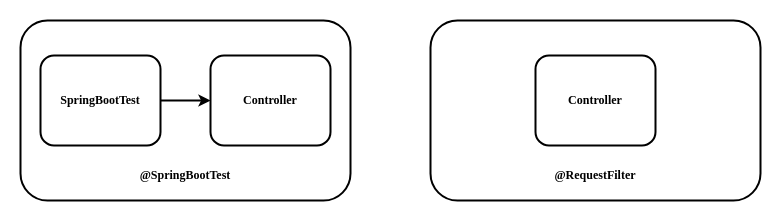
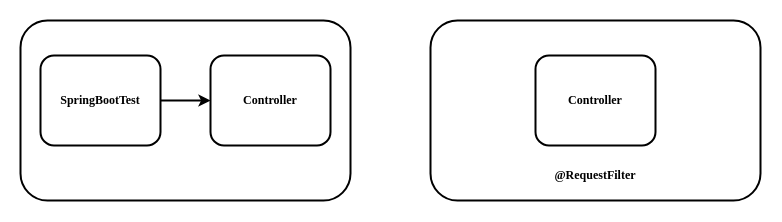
- <mxCell id="6" value="@SpringBootTest" style="text;html=1;align=center;verticalAlign=middle;whiteSpace=wrap;rounded=0;strokeWidth=2;fontFamily=Ubuntu;fontStyle=1" vertex="1" parent="1"><mxGeometry x="120" y="160" width="130" height="30" as="geometry" /></mxCell>
